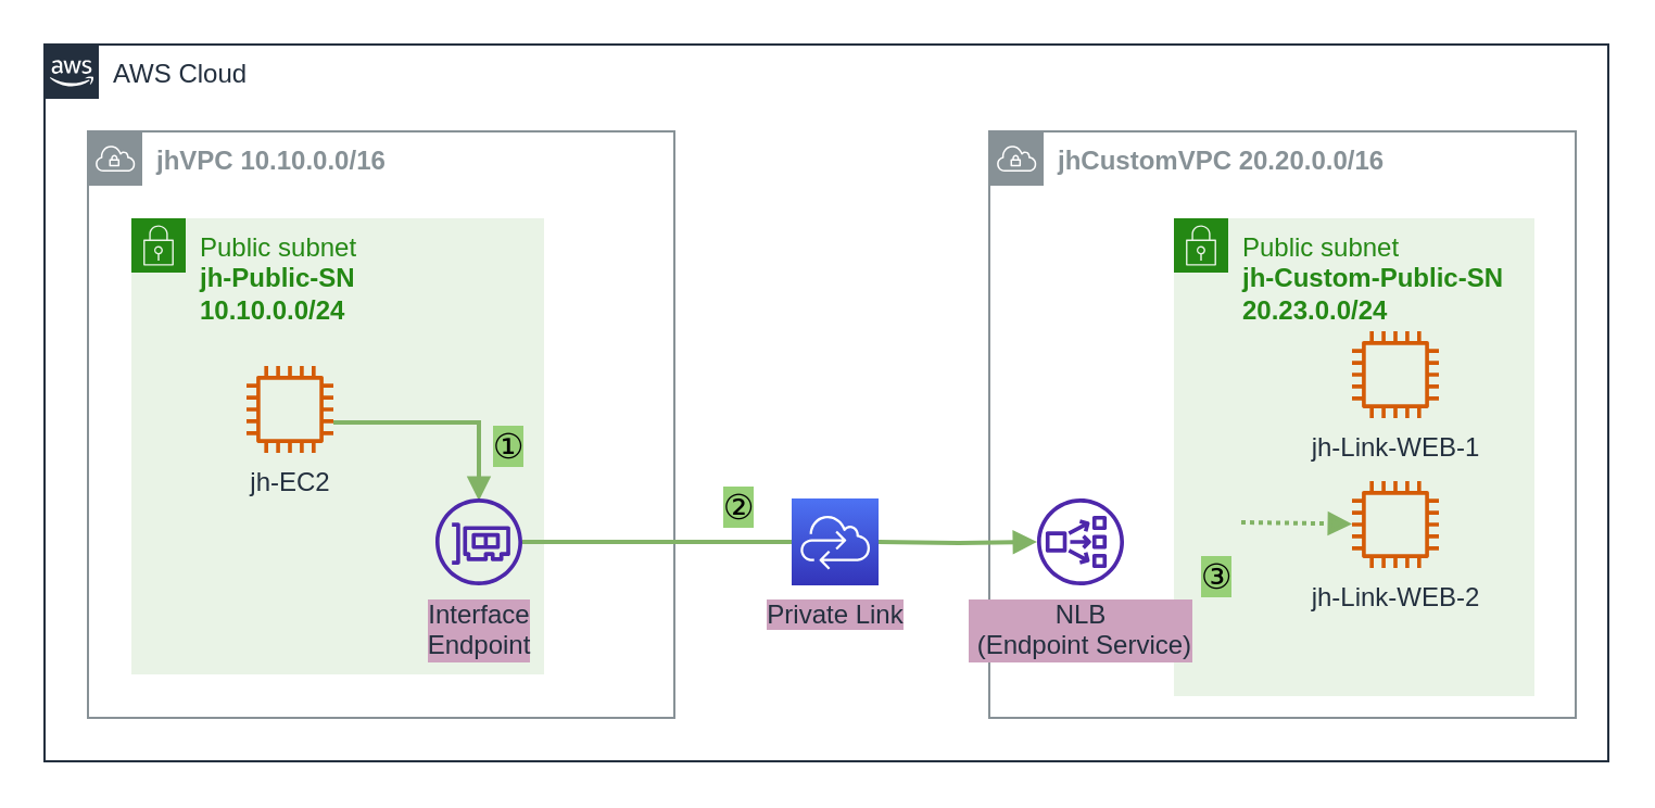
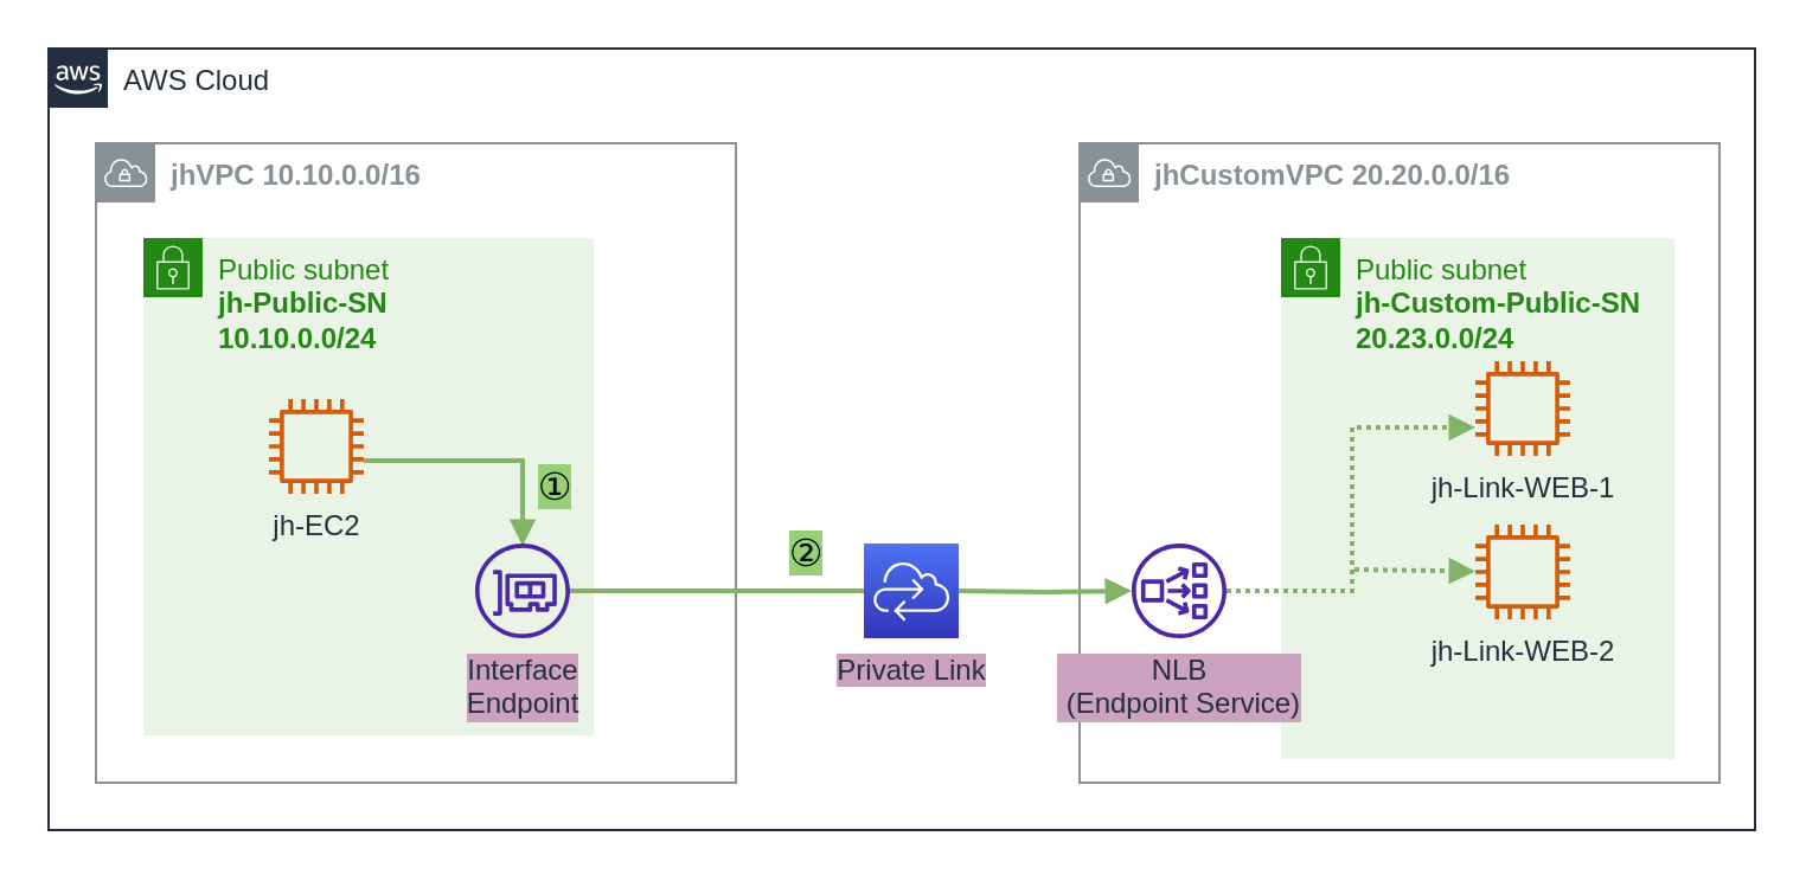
+ <mxCell id="13" style="edgeStyle=orthogonalEdgeStyle;rounded=0;orthogonalLoop=1;jettySize=auto;html=1;strokeColor=#82b366;strokeWidth=2;fontColor=#000000;endArrow=block;endFill=1;fillColor=#d5e8d4;dashed=1;dashPattern=1 1;" parent="2" source="14" target="11" edge="1"><mxGeometry relative="1" as="geometry"><Array as="points"><mxPoint x="550" y="229" /><mxPoint x="550" y="160" /></Array></mxGeometry></mxCell>
- <mxCell id="19" value="③" style="text;html=1;strokeColor=none;fillColor=none;align=center;verticalAlign=middle;whiteSpace=wrap;rounded=0;fontSize=16;labelBackgroundColor=#97D077;" parent="2" vertex="1"><mxGeometry x="520" y="230" width="40" height="30" as="geometry" /></mxCell>
